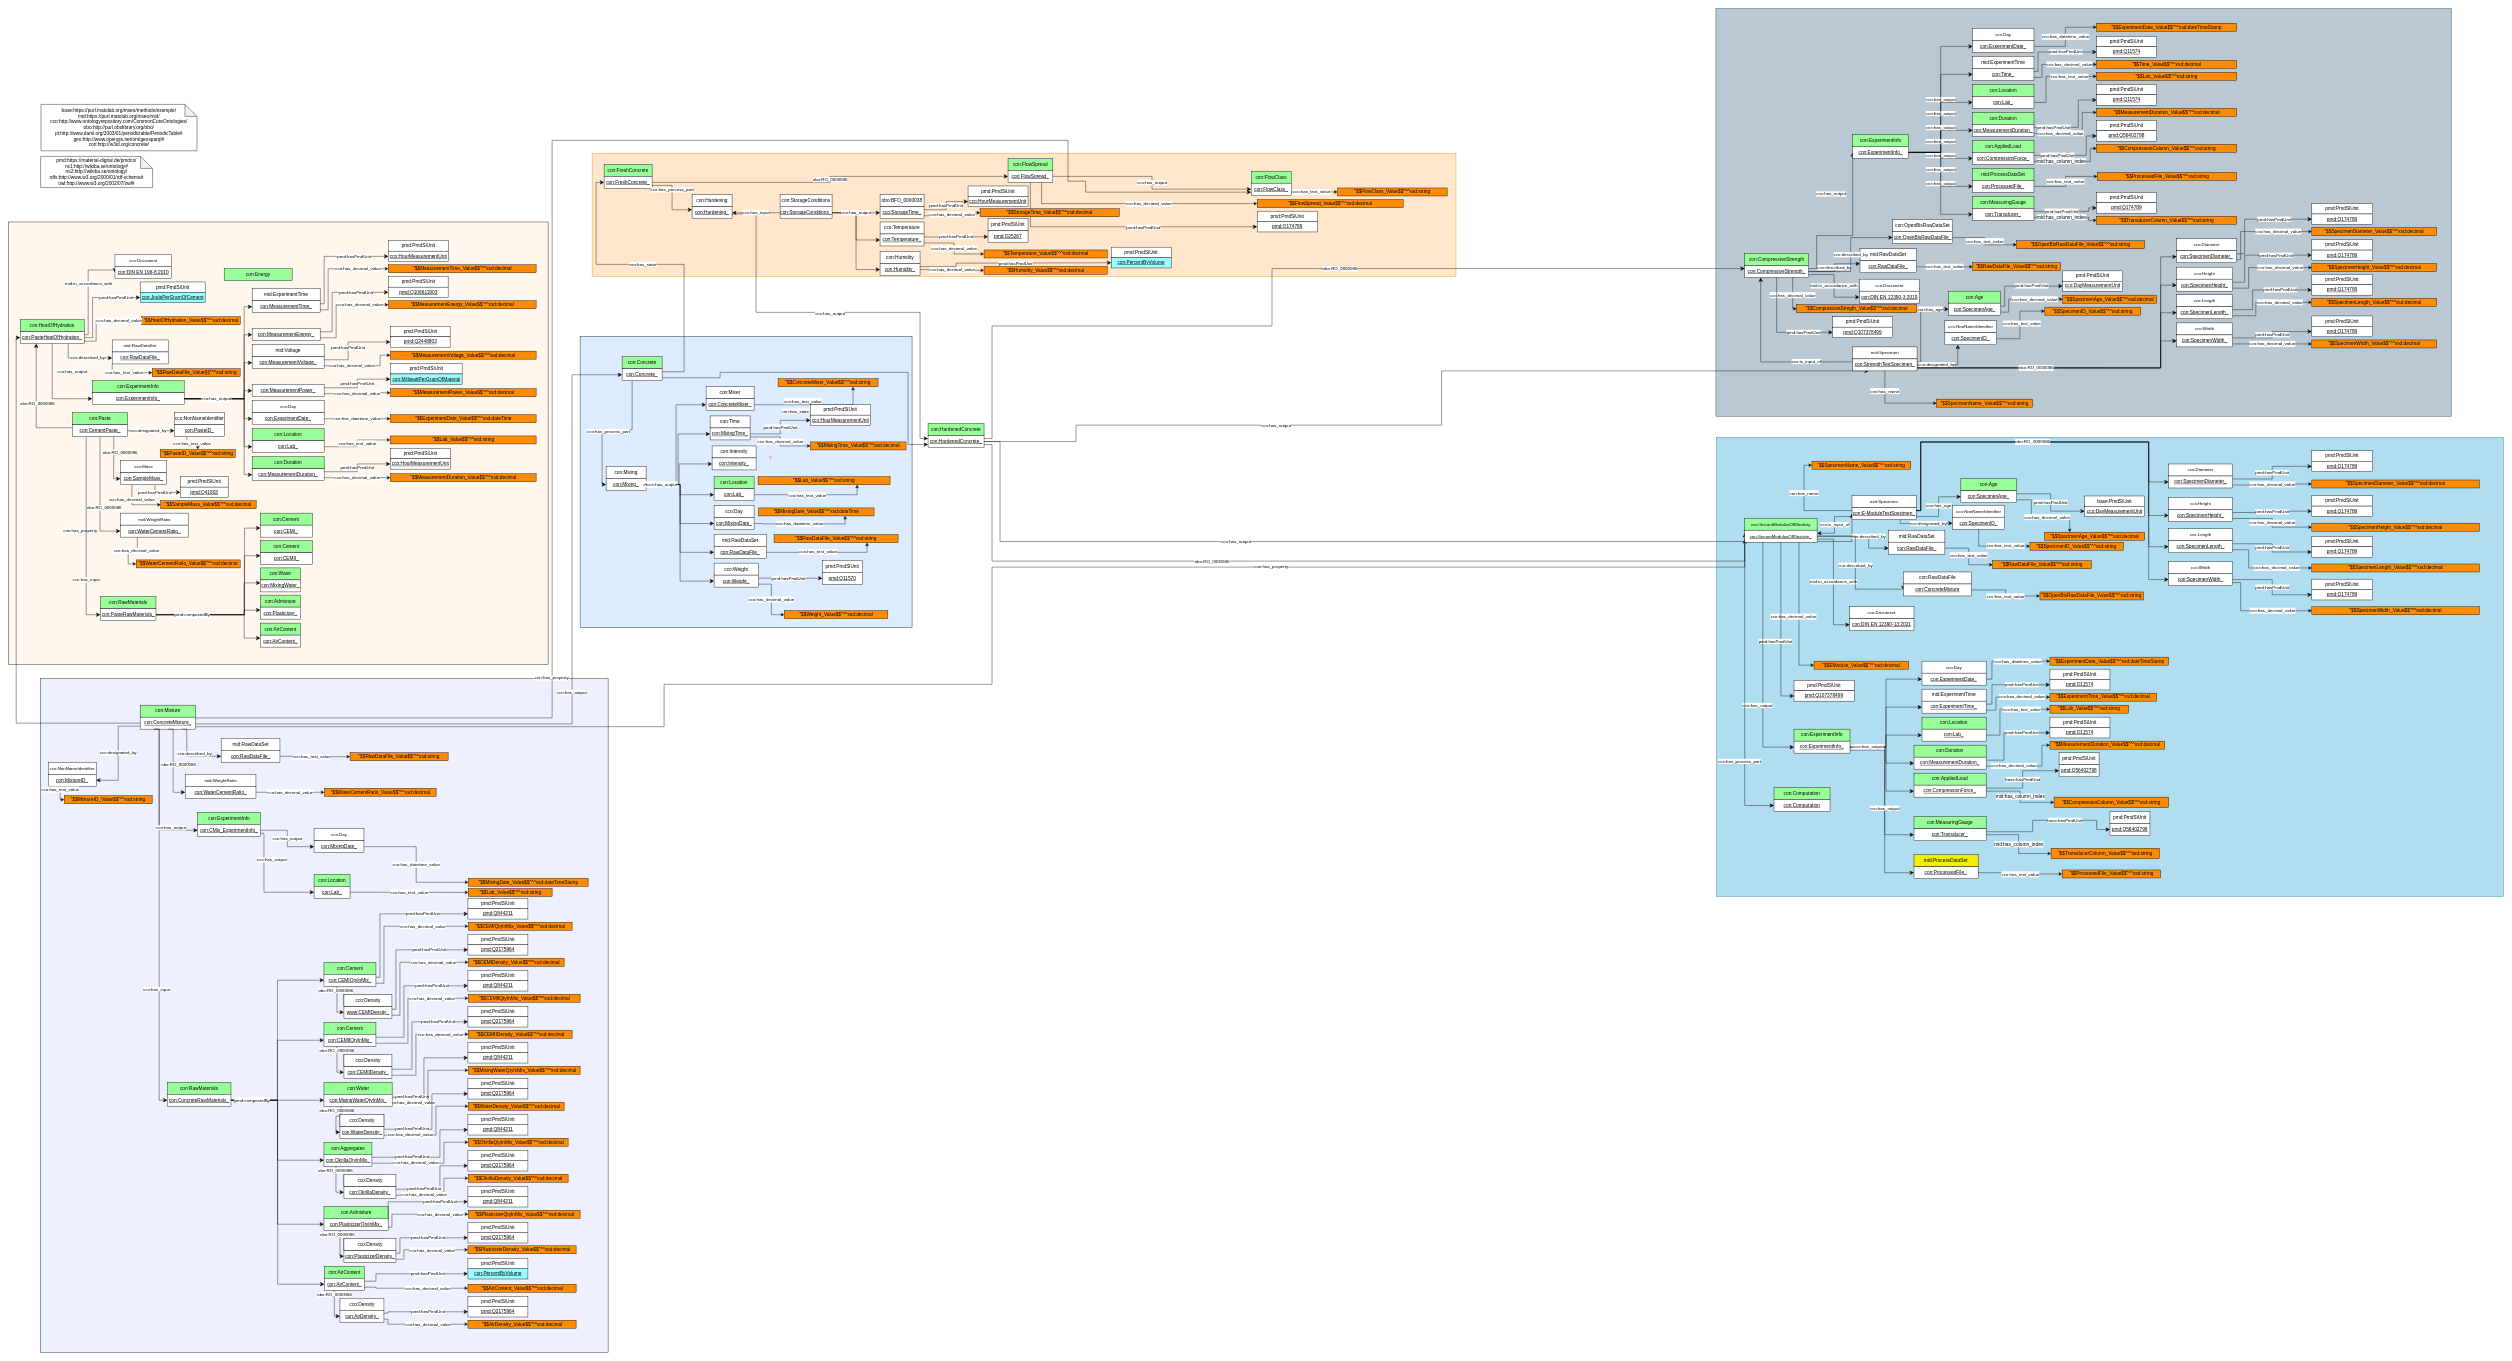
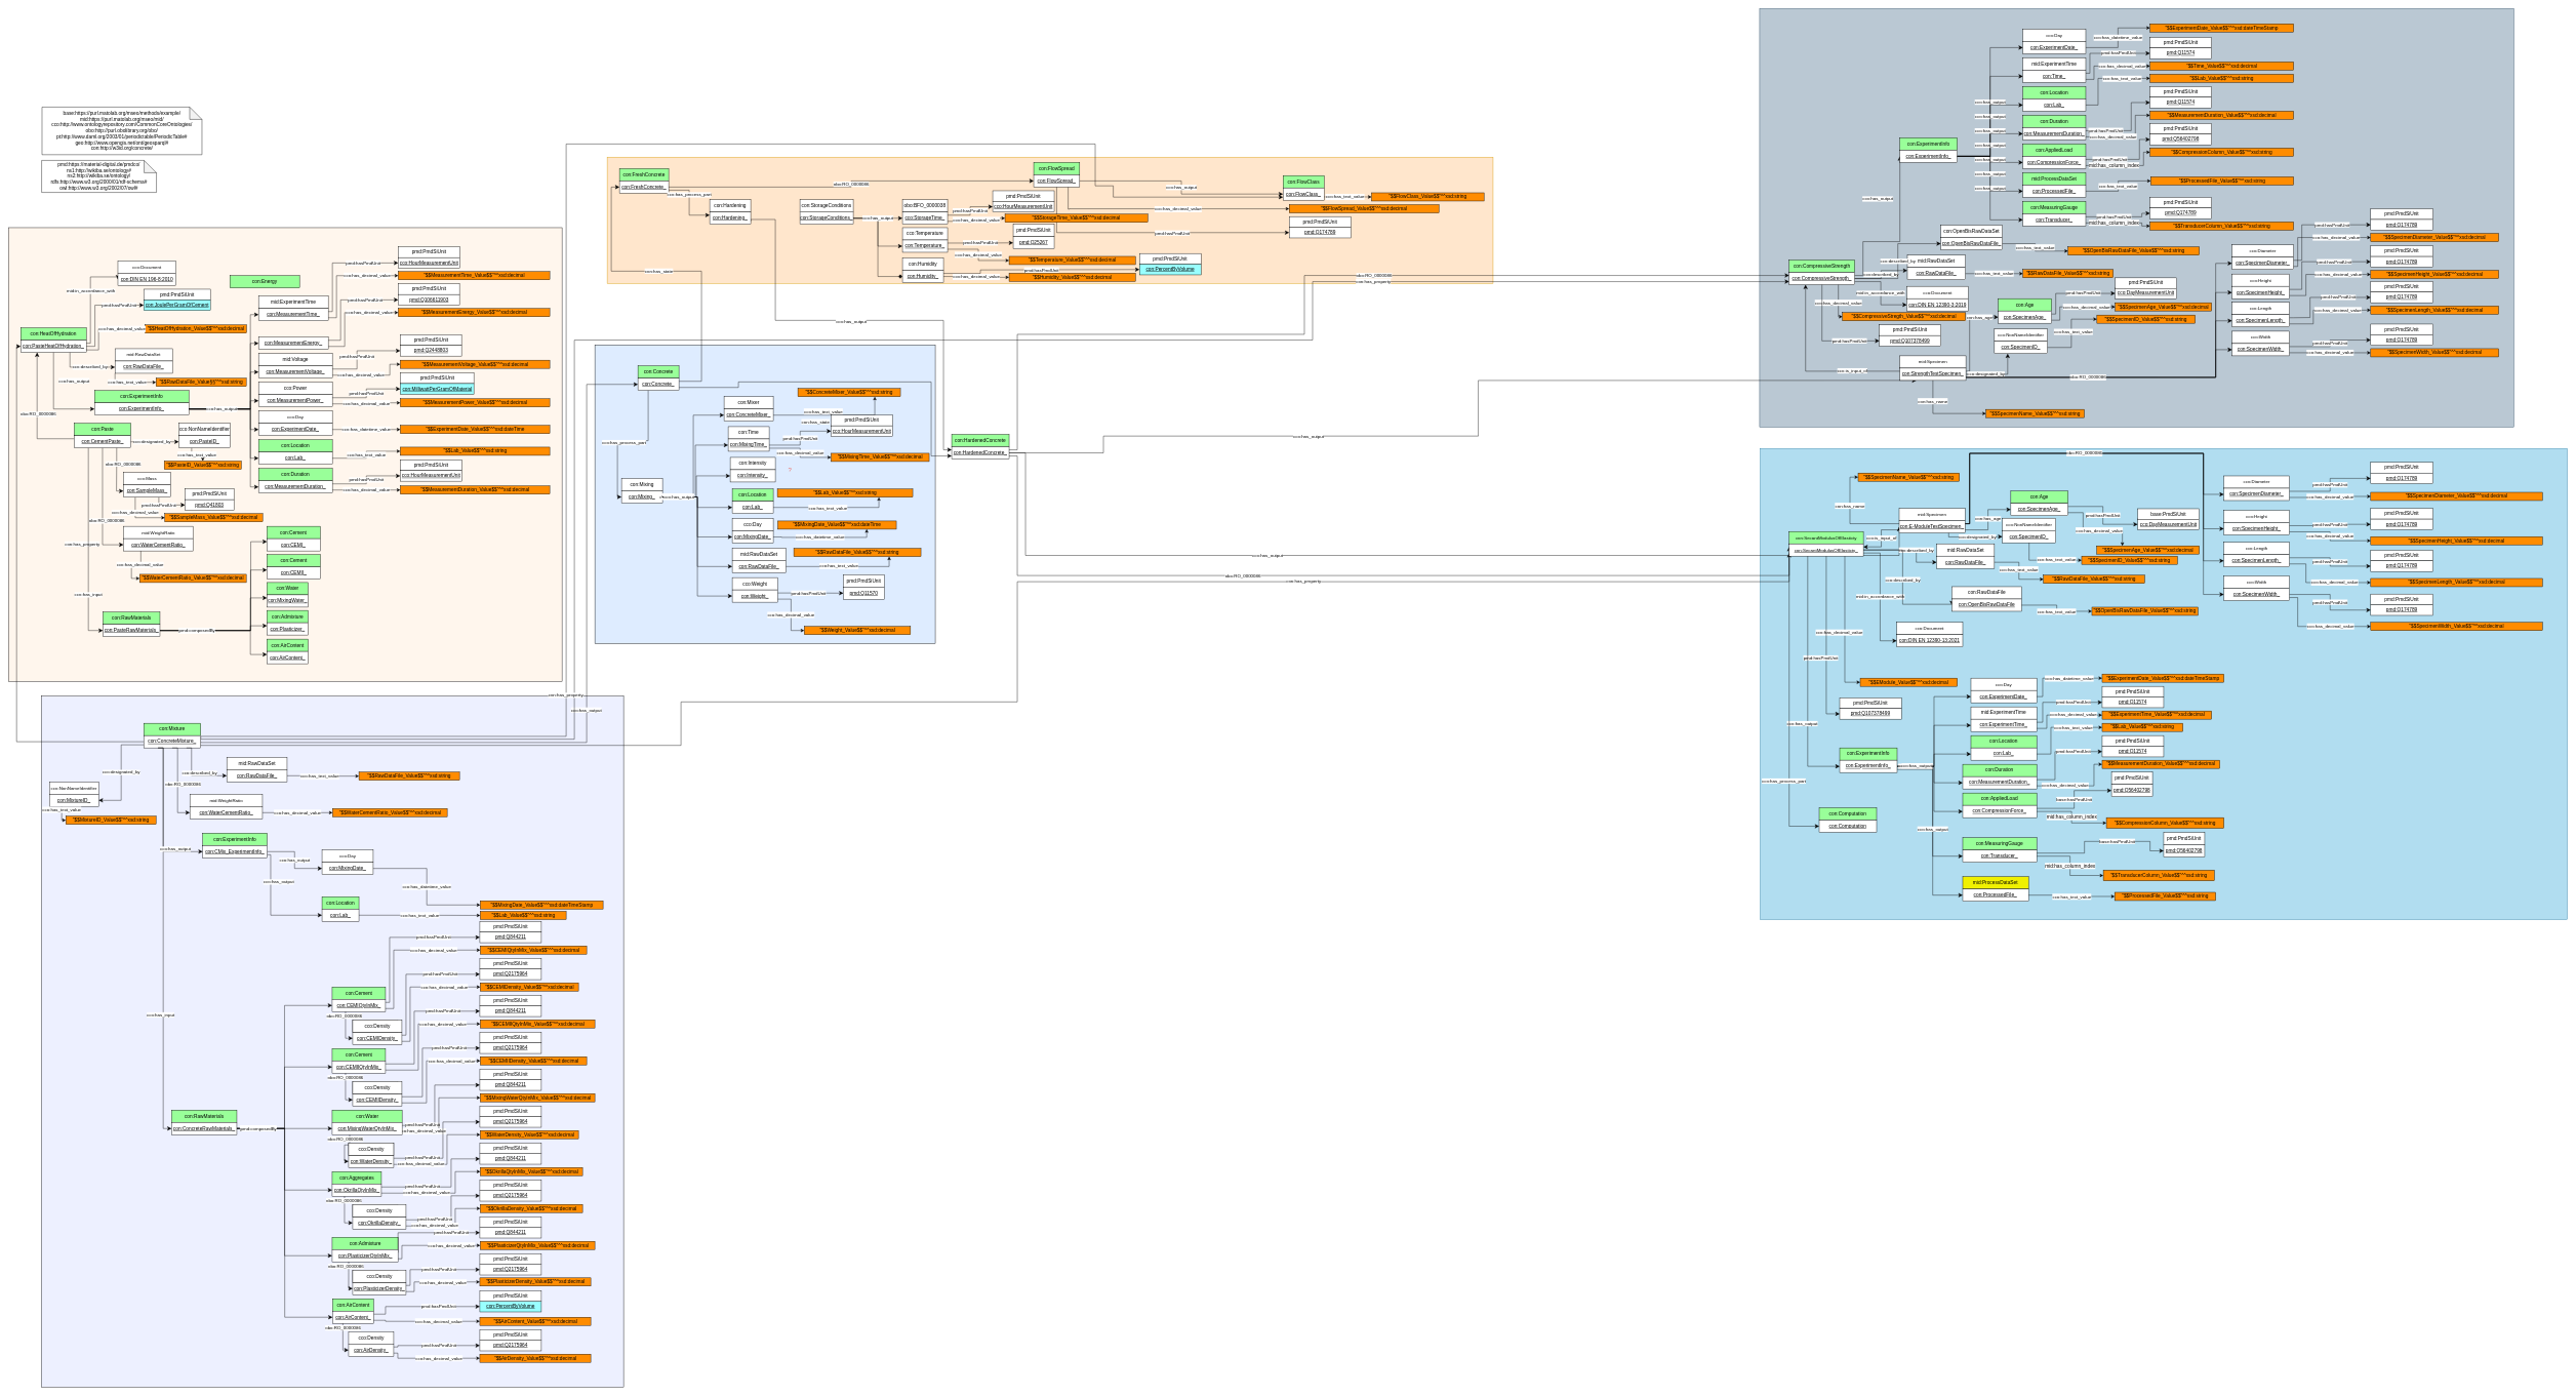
- <mxCell id="286" value="cco:has_input" style="endArrow=classic;html=1;exitX=0;exitY=0.5;exitDx=0;exitDy=0;entryX=1;entryY=0.5;entryDx=0;entryDy=0;endSize=8;arcSize=0;edgeStyle=orthogonalEdgeStyle;fillColor=#E6E6E6;" edge="1" parent="1" source="285" target="283"><mxGeometry x="30" y="14" width="90" height="26" as="geometry"><mxPoint x="1951" y="476" as="sourcePoint" /><mxPoint x="1980" y="536.5" as="targetPoint" /></mxGeometry></mxCell>
- <mxCell id="293" value="cco:has_output" style="endArrow=classic;html=1;exitX=1;exitY=0.5;exitDx=0;exitDy=0;endSize=8;arcSize=0;edgeStyle=orthogonalEdgeStyle;fillColor=#E6E6E6;entryX=0;entryY=0.5;entryDx=0;entryDy=0;" edge="1" parent="1" source="285" target="295"><mxGeometry x="30" y="14" width="90" height="26" as="geometry"><mxPoint x="2051" y="700.5" as="sourcePoint" /><mxPoint x="2161" y="642" as="targetPoint" /><mxPoint y="-71" as="offset" /></mxGeometry></mxCell>
+ <mxCell id="293" value="cco:has_output" style="endArrow=diamond;html=1;exitX=1;exitY=0.5;exitDx=0;exitDy=0;endSize=8;arcSize=0;edgeStyle=orthogonalEdgeStyle;fillColor=#E6E6E6;entryX=0;entryY=0.5;entryDx=0;entryDy=0;" edge="1" parent="1" source="285" target="295"><mxGeometry x="30" y="14" width="90" height="26" as="geometry"><mxPoint x="2051" y="700.5" as="sourcePoint" /><mxPoint x="2161" y="642" as="targetPoint" /><mxPoint y="-71" as="offset" /></mxGeometry></mxCell>
+ <mxCell id="19" value="con:has_property" style="endArrow=classic;html=1;endSize=8;arcSize=0;edgeStyle=orthogonalEdgeStyle;entryX=0;entryY=0.75;entryDx=0;entryDy=0;exitX=1;exitY=0.25;exitDx=0;exitDy=0;fillColor=#FFFFFF;" parent="1" source="470" target="25" edge="1"><mxGeometry width="90" height="26" as="geometry"><mxPoint x="492" y="1801" as="sourcePoint" /><mxPoint x="3261.29" y="828.5" as="targetPoint" /><mxPoint x="923" y="-558" as="offset" /><Array as="points"><mxPoint x="489" y="1801" /><mxPoint x="1400" y="1801" /><mxPoint x="1400" y="828" /><mxPoint x="3200" y="828" /><mxPoint x="3200" y="685" /></Array></mxGeometry></mxCell>
+ <mxCell id="379" value="cco:Power" style="rounded=0;whiteSpace=wrap;html=1;snapToPoint=1;points=[[0.1,0],[0.2,0],[0.3,0],[0.4,0],[0.5,0],[0.6,0],[0.7,0],[0.8,0],[0.9,0],[0,0.1],[0,0.3],[0,0.5],[0,0.7],[0,0.9],[0.1,1],[0.2,1],[0.3,1],[0.4,1],[0.5,1],[0.6,1],[0.7,1],[0.8,1],[0.9,1],[1,0.1],[1,0.3],[1,0.5],[1,0.7],[1,0.9]];fillColor=#FFFFFF;" vertex="1" parent="1"><mxGeometry x="630" y="931" width="180" height="30" as="geometry" /></mxCell>
- <mxCell id="262" value="&lt;u&gt;con:ConcreteMixture&lt;/u&gt;" style="rounded=0;whiteSpace=wrap;html=1;snapToPoint=1;" vertex="1" parent="1"><mxGeometry x="4758.71" y="1459.14" width="170" height="30" as="geometry" /></mxCell>
+ <mxCell id="262" value="&lt;u&gt;con:OpenBisRawDataFile&lt;/u&gt;" style="rounded=0;whiteSpace=wrap;html=1;snapToPoint=1;" vertex="1" parent="1"><mxGeometry x="4758.71" y="1459.14" width="170" height="30" as="geometry" /></mxCell>
- <mxCell id="534" value="&lt;u&gt;www:&lt;/u&gt;&lt;u&gt;CEMIDensity_&lt;/u&gt;" style="rounded=0;whiteSpace=wrap;html=1;snapToPoint=1;fontSize=12;" vertex="1" parent="1"><mxGeometry x="859.5" y="2515" width="120" height="30" as="geometry" /></mxCell>
+ <mxCell id="534" value="&lt;u&gt;con:&lt;/u&gt;&lt;u&gt;CEMIDensity_&lt;/u&gt;" style="rounded=0;whiteSpace=wrap;html=1;snapToPoint=1;fontSize=12;" vertex="1" parent="1"><mxGeometry x="859.5" y="2515" width="120" height="30" as="geometry" /></mxCell>
